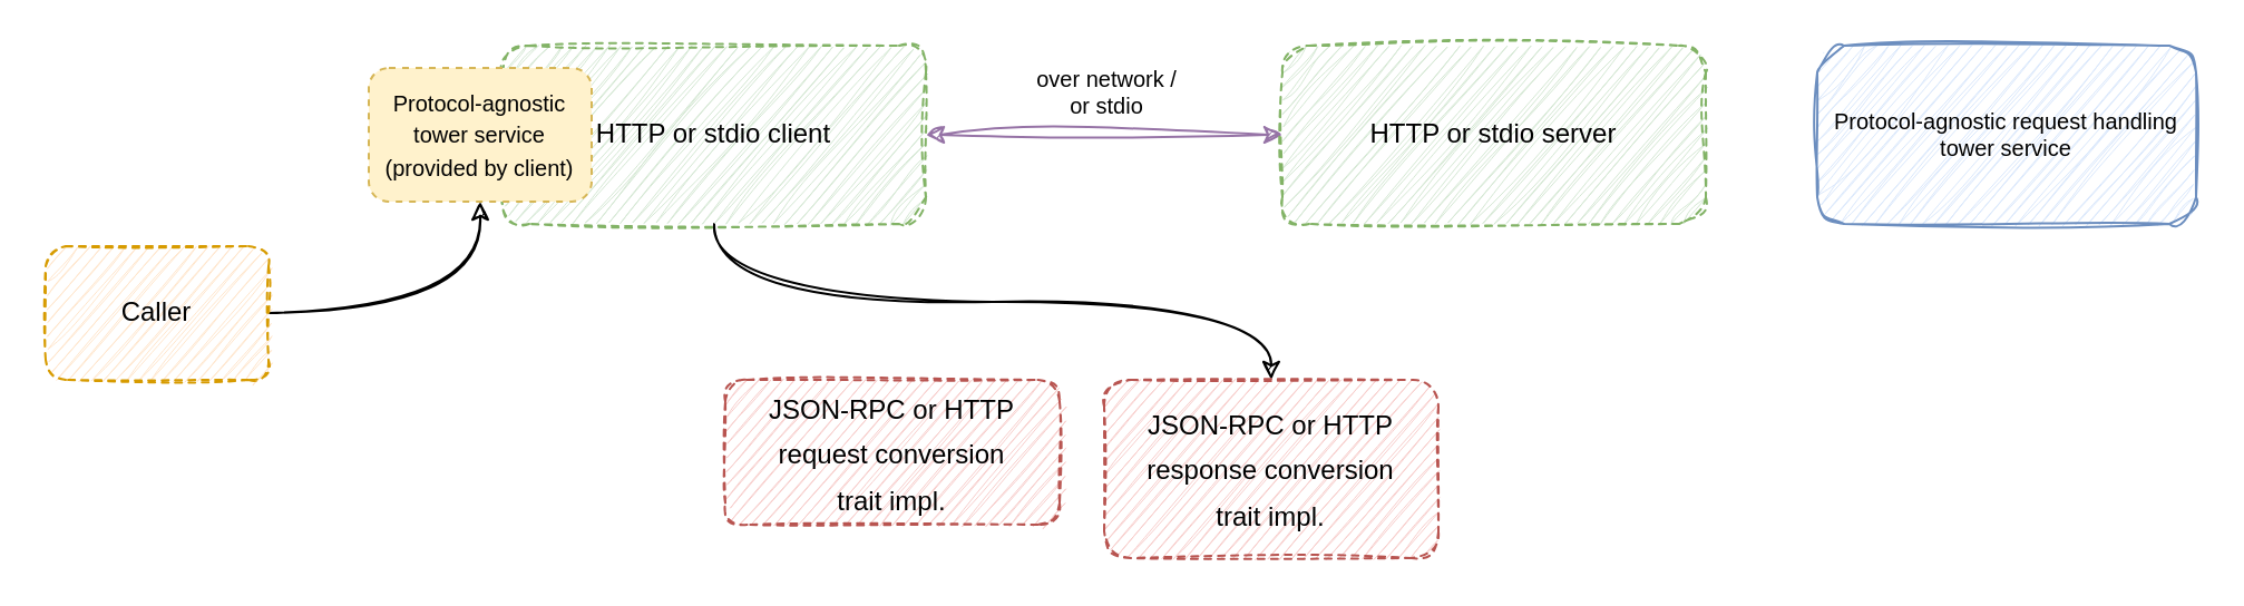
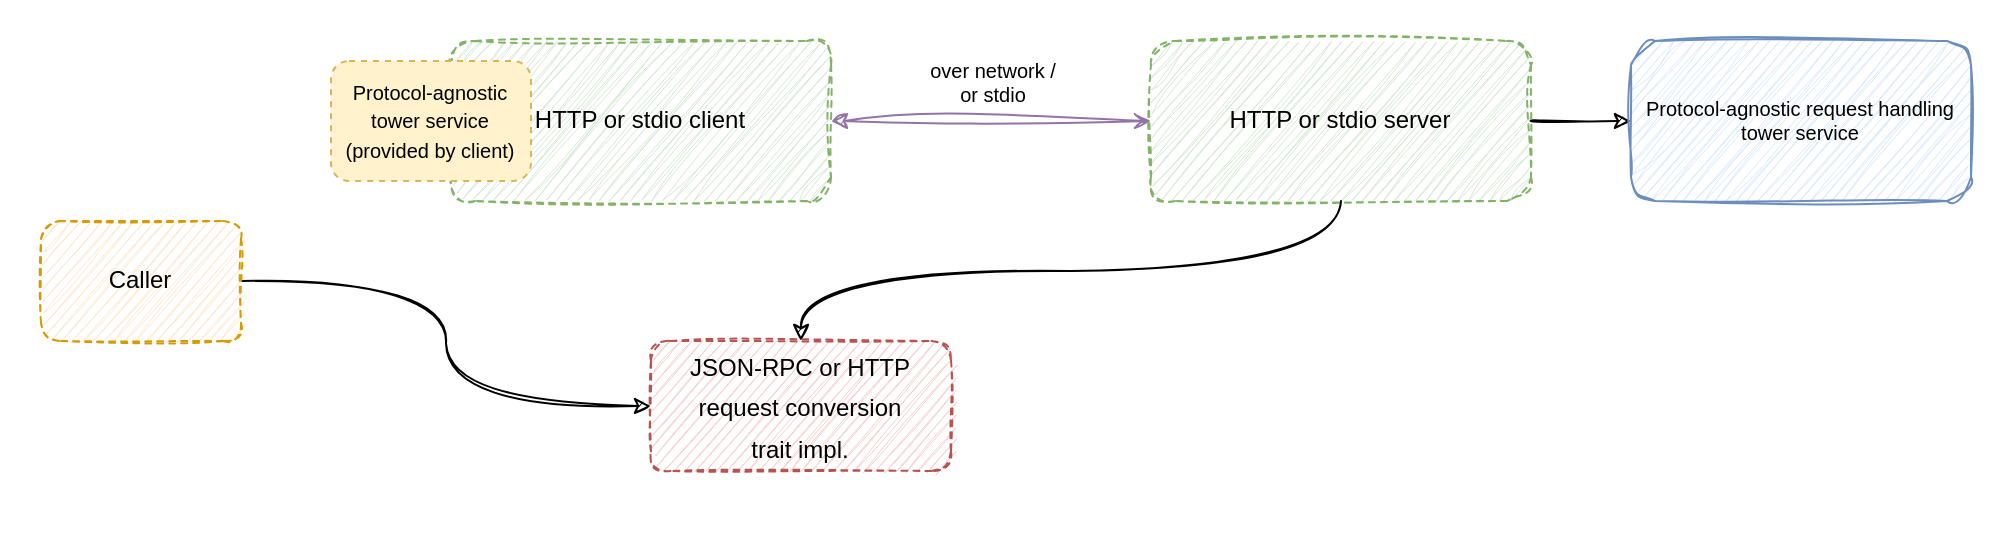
- <mxCell id="2" style="edgeStyle=orthogonalEdgeStyle;rounded=0;orthogonalLoop=1;jettySize=auto;html=1;entryX=0;entryY=0.5;entryDx=0;entryDy=0;fontSize=17;startArrow=classic;startFill=1;sketch=1;curveFitting=1;jiggle=2;fillColor=#e1d5e7;strokeColor=#9673a6;" edge="1" parent="1" source="5" target="7"><mxGeometry relative="1" as="geometry" /></mxCell>
+ <mxCell id="2" style="edgeStyle=orthogonalEdgeStyle;rounded=0;orthogonalLoop=1;jettySize=auto;html=1;entryX=0;entryY=0.5;entryDx=0;entryDy=0;fontSize=17;startArrow=classic;startFill=1;sketch=1;curveFitting=1;jiggle=2;fillColor=#e1d5e7;strokeColor=#9673a6;endArrow=open;" edge="1" parent="1" source="5" target="7"><mxGeometry relative="1" as="geometry" /></mxCell>
+ <mxCell id="6" style="edgeStyle=orthogonalEdgeStyle;curved=1;sketch=1;orthogonalLoop=1;jettySize=auto;html=1;exitX=1;exitY=0.5;exitDx=0;exitDy=0;entryX=0;entryY=0.5;entryDx=0;entryDy=0;fontFamily=Helvetica;fontSize=10;startArrow=none;startFill=0;endArrow=classic;endFill=1;" edge="1" parent="1" source="7" target="14"><mxGeometry relative="1" as="geometry" /></mxCell>
- <mxCell id="11" style="edgeStyle=orthogonalEdgeStyle;curved=1;sketch=1;orthogonalLoop=1;jettySize=auto;html=1;fontFamily=Helvetica;fontSize=10;startArrow=none;startFill=0;endArrow=classic;endFill=1;" edge="1" parent="1" source="12" target="13"><mxGeometry relative="1" as="geometry" /></mxCell>
+ <mxCell id="11" style="edgeStyle=orthogonalEdgeStyle;curved=1;sketch=1;orthogonalLoop=1;jettySize=auto;html=1;fontFamily=Helvetica;fontSize=10;startArrow=none;startFill=0;endArrow=classic;endFill=1;" edge="1" parent="1" source="12" target="9"><mxGeometry relative="1" as="geometry" /></mxCell>
- <mxCell id="4" style="edgeStyle=orthogonalEdgeStyle;sketch=1;orthogonalLoop=1;jettySize=auto;html=1;exitX=0.5;exitY=1;exitDx=0;exitDy=0;fontFamily=Helvetica;fontSize=12;startArrow=none;startFill=0;curved=1;" edge="1" parent="1" source="5" target="10"><mxGeometry relative="1" as="geometry" /></mxCell>
+ <mxCell id="8" style="edgeStyle=orthogonalEdgeStyle;sketch=1;orthogonalLoop=1;jettySize=auto;html=1;exitX=0.5;exitY=0;exitDx=0;exitDy=0;entryX=0.5;entryY=1;entryDx=0;entryDy=0;fontFamily=Helvetica;fontSize=12;startArrow=classic;startFill=1;endArrow=none;endFill=0;curved=1;" edge="1" parent="1" source="9" target="7"><mxGeometry relative="1" as="geometry" /></mxCell>
- <mxCell id="10" value="&lt;font style=&quot;font-size: 12px;&quot;&gt;JSON-RPC or HTTP response conversion&lt;br&gt;trait impl.&lt;br&gt;&lt;/font&gt;" style="rounded=1;whiteSpace=wrap;html=1;dashed=1;sketch=1;fillStyle=auto;fontFamily=Helvetica;fontSize=17;fillColor=#f8cecc;strokeColor=#b85450;" vertex="1" parent="1"><mxGeometry x="495" y="170" width="150" height="80" as="geometry" /></mxCell>
